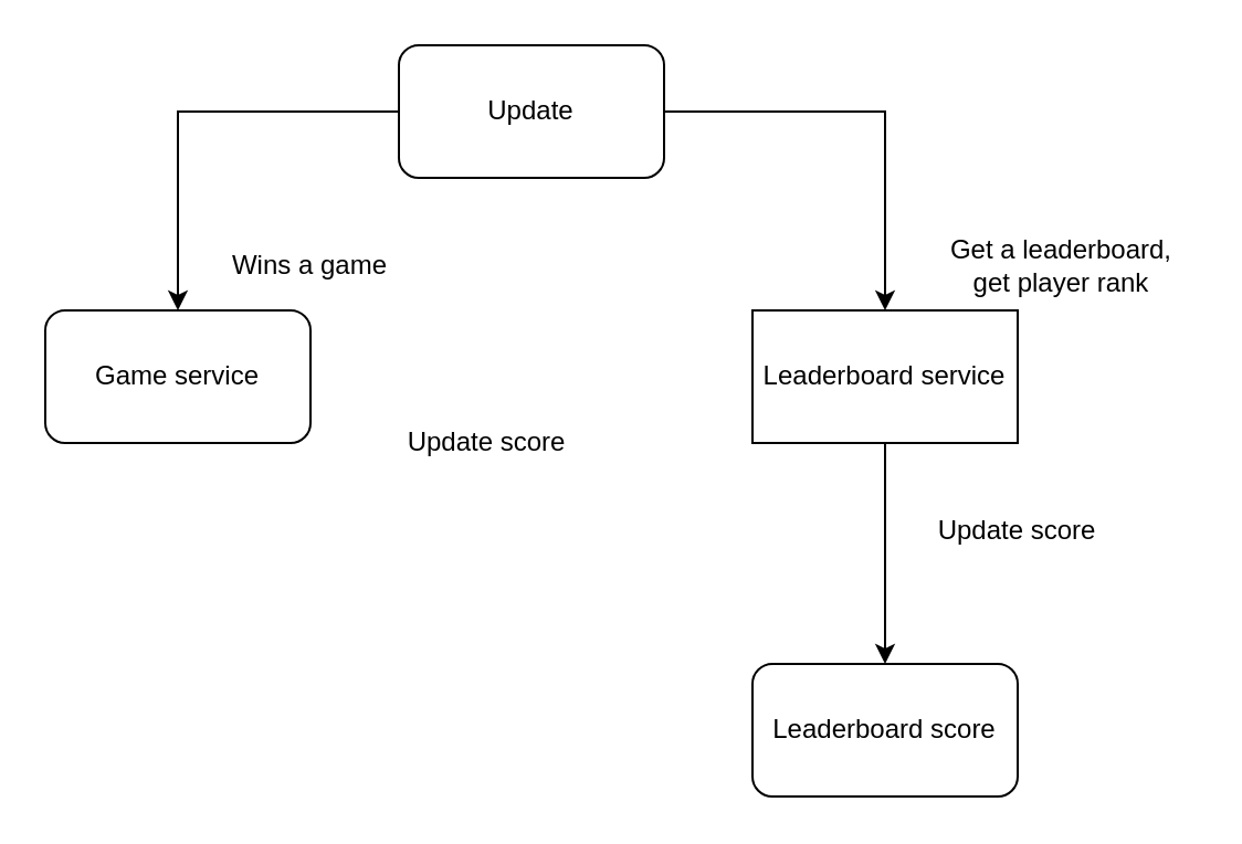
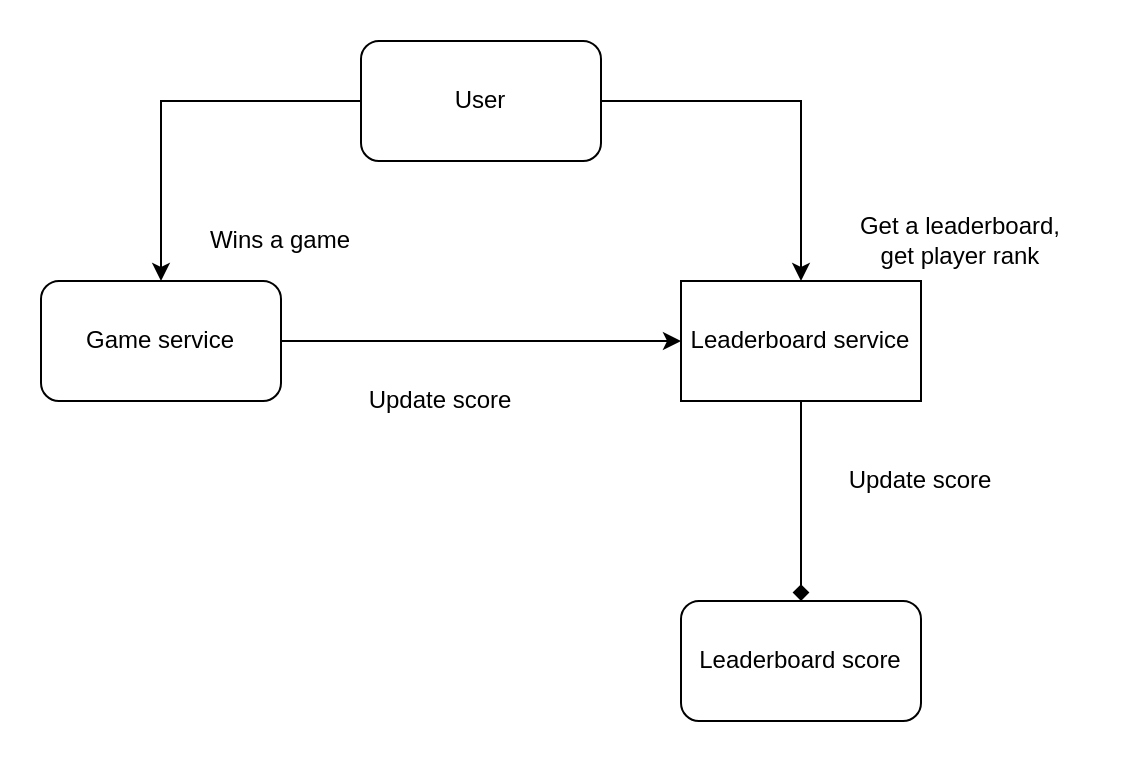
- <mxCell id="6" value="Update" style="rounded=1;whiteSpace=wrap;html=1;" vertex="1" parent="1"><mxGeometry x="180" y="20" width="120" height="60" as="geometry" /></mxCell>
+ <mxCell id="6" value="User" style="rounded=1;whiteSpace=wrap;html=1;" vertex="1" parent="1"><mxGeometry x="180" y="20" width="120" height="60" as="geometry" /></mxCell>
+ <mxCell id="2" style="edgeStyle=orthogonalEdgeStyle;rounded=0;orthogonalLoop=1;jettySize=auto;html=1;exitX=1;exitY=0.5;exitDx=0;exitDy=0;entryX=0;entryY=0.5;entryDx=0;entryDy=0;" edge="1" parent="1" source="3" target="8"><mxGeometry relative="1" as="geometry" /></mxCell>
- <mxCell id="7" style="edgeStyle=orthogonalEdgeStyle;rounded=0;orthogonalLoop=1;jettySize=auto;html=1;exitX=0.5;exitY=1;exitDx=0;exitDy=0;" edge="1" parent="1" source="8" target="9"><mxGeometry relative="1" as="geometry" /></mxCell>
+ <mxCell id="7" style="edgeStyle=orthogonalEdgeStyle;rounded=0;orthogonalLoop=1;jettySize=auto;html=1;exitX=0.5;exitY=1;exitDx=0;exitDy=0;endArrow=diamond;" edge="1" parent="1" source="8" target="9"><mxGeometry relative="1" as="geometry" /></mxCell>
